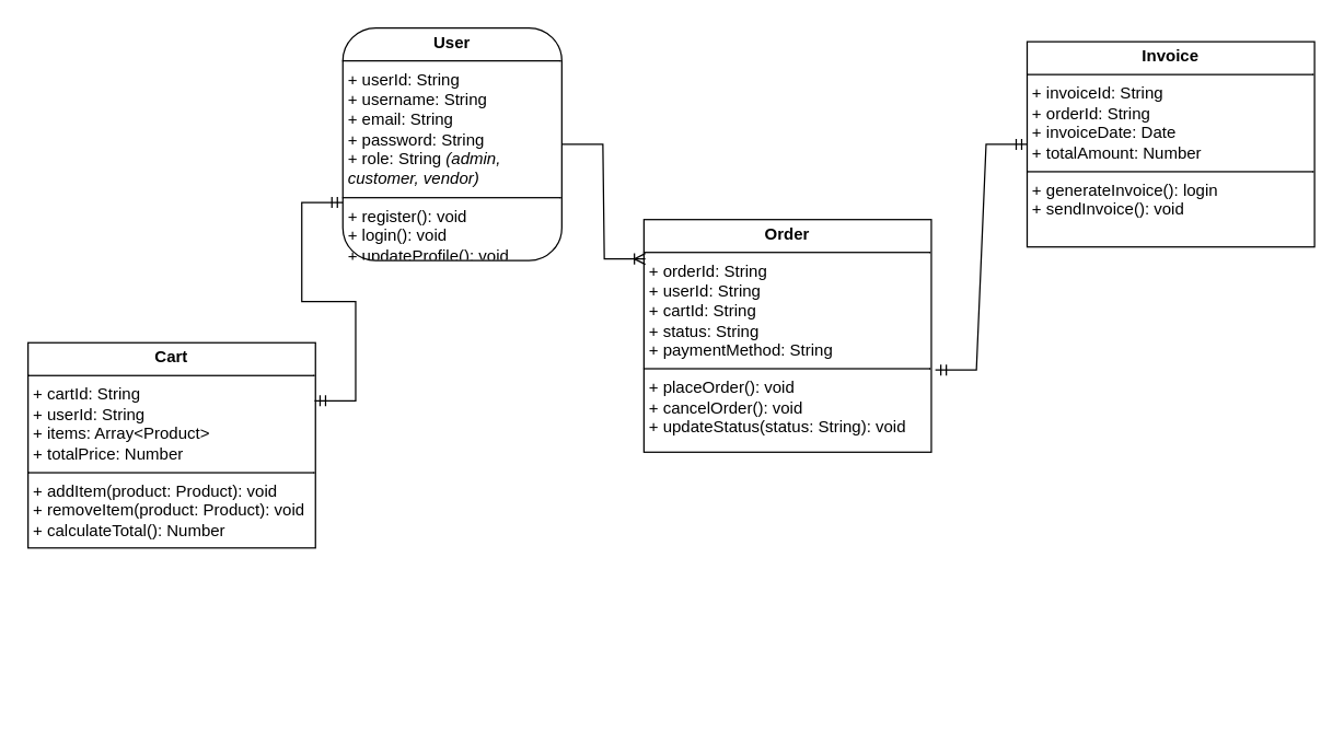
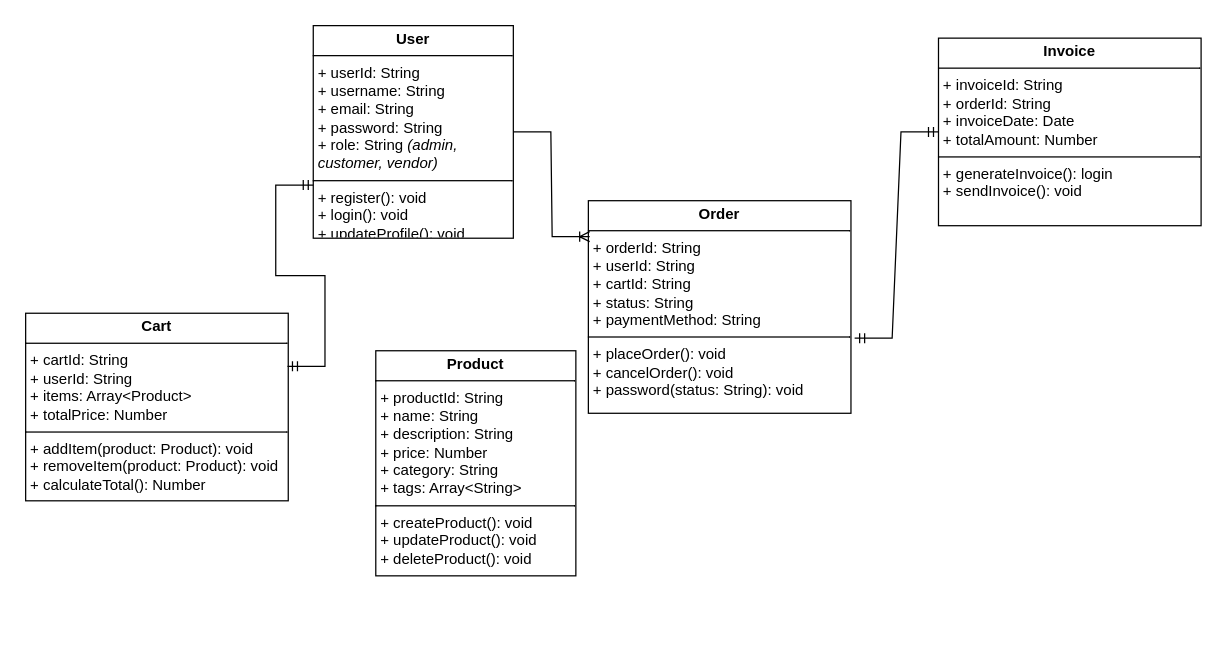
- <mxCell id="2" value="&lt;p style=&quot;margin:0px;margin-top:4px;text-align:center;&quot;&gt;&lt;b&gt;User&lt;/b&gt;&lt;/p&gt;&lt;hr size=&quot;1&quot; style=&quot;border-style:solid;&quot;&gt;&lt;p style=&quot;margin:0px;margin-left:4px;&quot;&gt;+ userId: String&lt;br&gt;&lt;/p&gt;&lt;p style=&quot;margin:0px;margin-left:4px;&quot;&gt;+ username: String&lt;br style=&quot;padding: 0px; margin: 0px;&quot;&gt;+ email: String&lt;br style=&quot;padding: 0px; margin: 0px;&quot;&gt;+ password: String&lt;br style=&quot;padding: 0px; margin: 0px;&quot;&gt;+ role: String&amp;nbsp;&lt;em data-end=&quot;370&quot; data-start=&quot;343&quot;&gt;(admin, customer, vendor)&lt;/em&gt;&lt;br&gt;&lt;/p&gt;&lt;hr size=&quot;1&quot; style=&quot;border-style:solid;&quot;&gt;&lt;p style=&quot;margin:0px;margin-left:4px;&quot;&gt;+ register(): void&lt;br style=&quot;padding: 0px; margin: 0px;&quot;&gt;+ login(): void&lt;br style=&quot;padding: 0px; margin: 0px;&quot;&gt;+ updateProfile(): void&lt;br&gt;&lt;/p&gt;" style="verticalAlign=top;align=left;overflow=fill;html=1;whiteSpace=wrap;rounded=1;" vertex="1" parent="1"><mxGeometry x="250" y="20" width="160" height="170" as="geometry" /></mxCell>
+ <mxCell id="2" value="&lt;p style=&quot;margin:0px;margin-top:4px;text-align:center;&quot;&gt;&lt;b&gt;User&lt;/b&gt;&lt;/p&gt;&lt;hr size=&quot;1&quot; style=&quot;border-style:solid;&quot;&gt;&lt;p style=&quot;margin:0px;margin-left:4px;&quot;&gt;+ userId: String&lt;br&gt;&lt;/p&gt;&lt;p style=&quot;margin:0px;margin-left:4px;&quot;&gt;+ username: String&lt;br style=&quot;padding: 0px; margin: 0px;&quot;&gt;+ email: String&lt;br style=&quot;padding: 0px; margin: 0px;&quot;&gt;+ password: String&lt;br style=&quot;padding: 0px; margin: 0px;&quot;&gt;+ role: String&amp;nbsp;&lt;em data-end=&quot;370&quot; data-start=&quot;343&quot;&gt;(admin, customer, vendor)&lt;/em&gt;&lt;br&gt;&lt;/p&gt;&lt;hr size=&quot;1&quot; style=&quot;border-style:solid;&quot;&gt;&lt;p style=&quot;margin:0px;margin-left:4px;&quot;&gt;+ register(): void&lt;br style=&quot;padding: 0px; margin: 0px;&quot;&gt;+ login(): void&lt;br style=&quot;padding: 0px; margin: 0px;&quot;&gt;+ updateProfile(): void&lt;br&gt;&lt;/p&gt;" style="verticalAlign=top;align=left;overflow=fill;html=1;whiteSpace=wrap;" vertex="1" parent="1"><mxGeometry x="250" y="20" width="160" height="170" as="geometry" /></mxCell>
- <mxCell id="5" value="&lt;p style=&quot;margin:0px;margin-top:4px;text-align:center;&quot;&gt;&lt;b&gt;Order&lt;/b&gt;&lt;/p&gt;&lt;hr size=&quot;1&quot; style=&quot;border-style:solid;&quot;&gt;&lt;p style=&quot;margin:0px;margin-left:4px;&quot;&gt;+ orderId: String&lt;br&gt;&lt;/p&gt;&lt;p style=&quot;margin:0px;margin-left:4px;&quot;&gt;+ userId: String&lt;br style=&quot;padding: 0px; margin: 0px;&quot;&gt;+ cartId: String&lt;br style=&quot;padding: 0px; margin: 0px;&quot;&gt;+ status: String&lt;br style=&quot;padding: 0px; margin: 0px;&quot;&gt;+ paymentMethod: String&lt;br&gt;&lt;/p&gt;&lt;hr size=&quot;1&quot; style=&quot;border-style:solid;&quot;&gt;&lt;p style=&quot;margin:0px;margin-left:4px;&quot;&gt;+ placeOrder(): void&lt;br style=&quot;padding: 0px; margin: 0px;&quot;&gt;+ cancelOrder(): void&lt;br style=&quot;padding: 0px; margin: 0px;&quot;&gt;+ updateStatus(status: String): void&lt;br&gt;&lt;/p&gt;" style="verticalAlign=top;align=left;overflow=fill;html=1;whiteSpace=wrap;" vertex="1" parent="1"><mxGeometry x="470" y="160" width="210" height="170" as="geometry" /></mxCell>
+ <mxCell id="5" value="&lt;p style=&quot;margin:0px;margin-top:4px;text-align:center;&quot;&gt;&lt;b&gt;Order&lt;/b&gt;&lt;/p&gt;&lt;hr size=&quot;1&quot; style=&quot;border-style:solid;&quot;&gt;&lt;p style=&quot;margin:0px;margin-left:4px;&quot;&gt;+ orderId: String&lt;br&gt;&lt;/p&gt;&lt;p style=&quot;margin:0px;margin-left:4px;&quot;&gt;+ userId: String&lt;br style=&quot;padding: 0px; margin: 0px;&quot;&gt;+ cartId: String&lt;br style=&quot;padding: 0px; margin: 0px;&quot;&gt;+ status: String&lt;br style=&quot;padding: 0px; margin: 0px;&quot;&gt;+ paymentMethod: String&lt;br&gt;&lt;/p&gt;&lt;hr size=&quot;1&quot; style=&quot;border-style:solid;&quot;&gt;&lt;p style=&quot;margin:0px;margin-left:4px;&quot;&gt;+ placeOrder(): void&lt;br style=&quot;padding: 0px; margin: 0px;&quot;&gt;+ cancelOrder(): void&lt;br style=&quot;padding: 0px; margin: 0px;&quot;&gt;+ password(status: String): void&lt;br&gt;&lt;/p&gt;" style="verticalAlign=top;align=left;overflow=fill;html=1;whiteSpace=wrap;" vertex="1" parent="1"><mxGeometry x="470" y="160" width="210" height="170" as="geometry" /></mxCell>
+ <mxCell id="3" value="&lt;p style=&quot;margin:0px;margin-top:4px;text-align:center;&quot;&gt;&lt;b&gt;Product&lt;/b&gt;&lt;/p&gt;&lt;hr size=&quot;1&quot; style=&quot;border-style:solid;&quot;&gt;&lt;p style=&quot;margin:0px;margin-left:4px;&quot;&gt;+ productId: String&lt;br&gt;&lt;/p&gt;&lt;p style=&quot;margin:0px;margin-left:4px;&quot;&gt;+ name: String&lt;br style=&quot;padding: 0px; margin: 0px;&quot;&gt;+ description: String&lt;br style=&quot;padding: 0px; margin: 0px;&quot;&gt;+ price: Number&lt;br style=&quot;padding: 0px; margin: 0px;&quot;&gt;+ category: String&lt;br style=&quot;padding: 0px; margin: 0px;&quot;&gt;+ tags: Array&amp;lt;String&amp;gt;&lt;br&gt;&lt;/p&gt;&lt;hr size=&quot;1&quot; style=&quot;border-style:solid;&quot;&gt;&lt;p style=&quot;margin:0px;margin-left:4px;&quot;&gt;+ createProduct(): void&lt;br style=&quot;padding: 0px; margin: 0px;&quot;&gt;+ updateProduct(): void&lt;br style=&quot;padding: 0px; margin: 0px;&quot;&gt;+ deleteProduct(): void&lt;br&gt;&lt;/p&gt;" style="verticalAlign=top;align=left;overflow=fill;html=1;whiteSpace=wrap;" vertex="1" parent="1"><mxGeometry x="300" y="280" width="160" height="180" as="geometry" /></mxCell>
